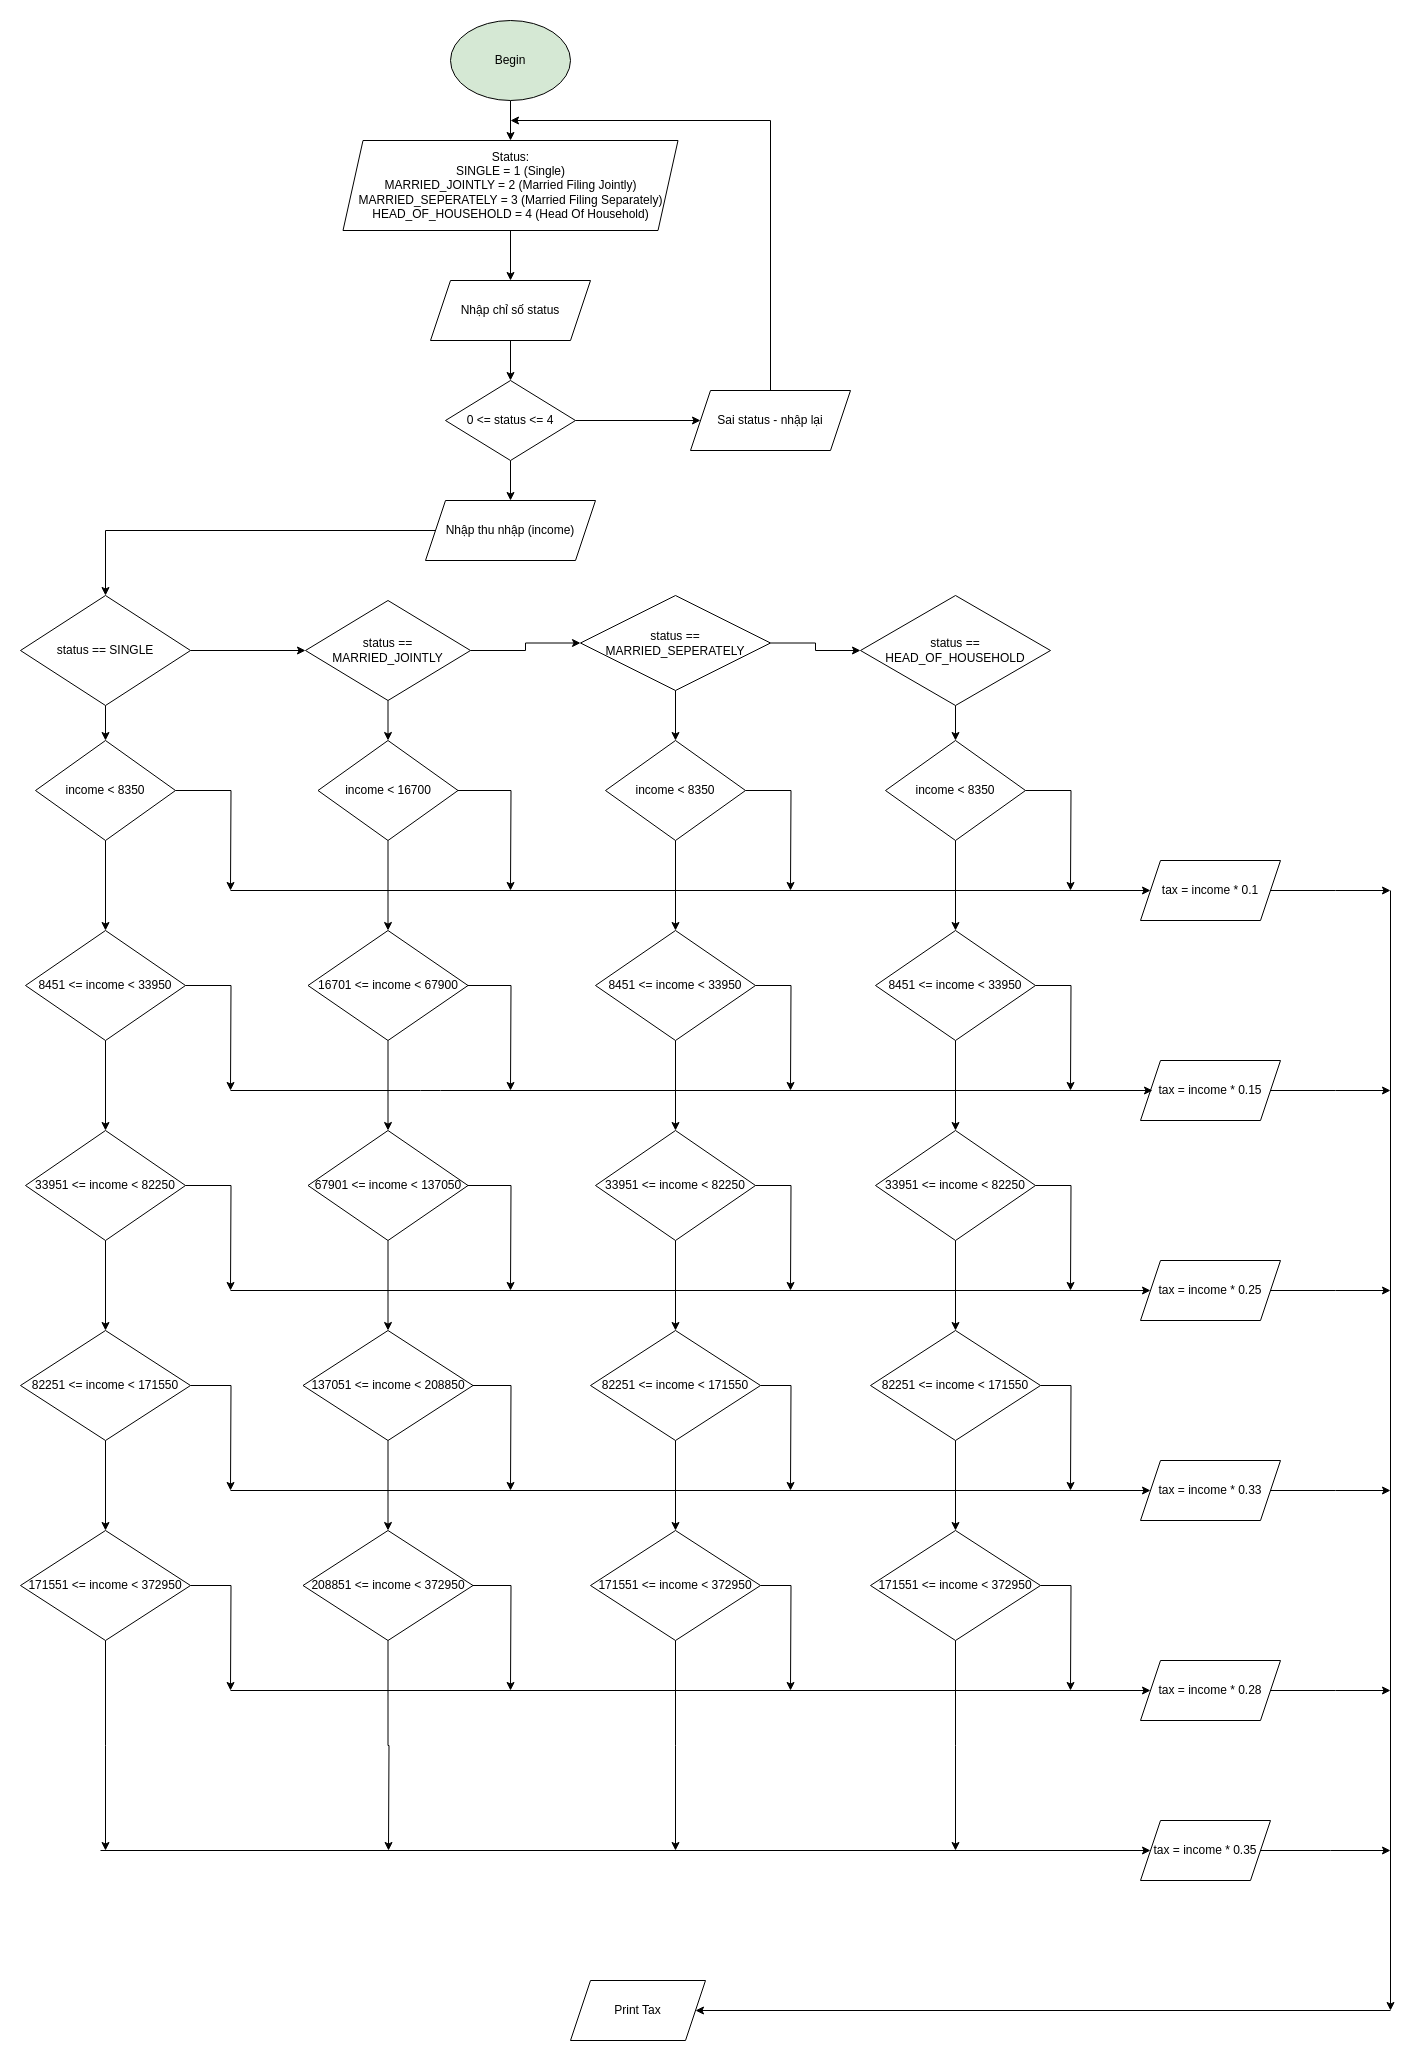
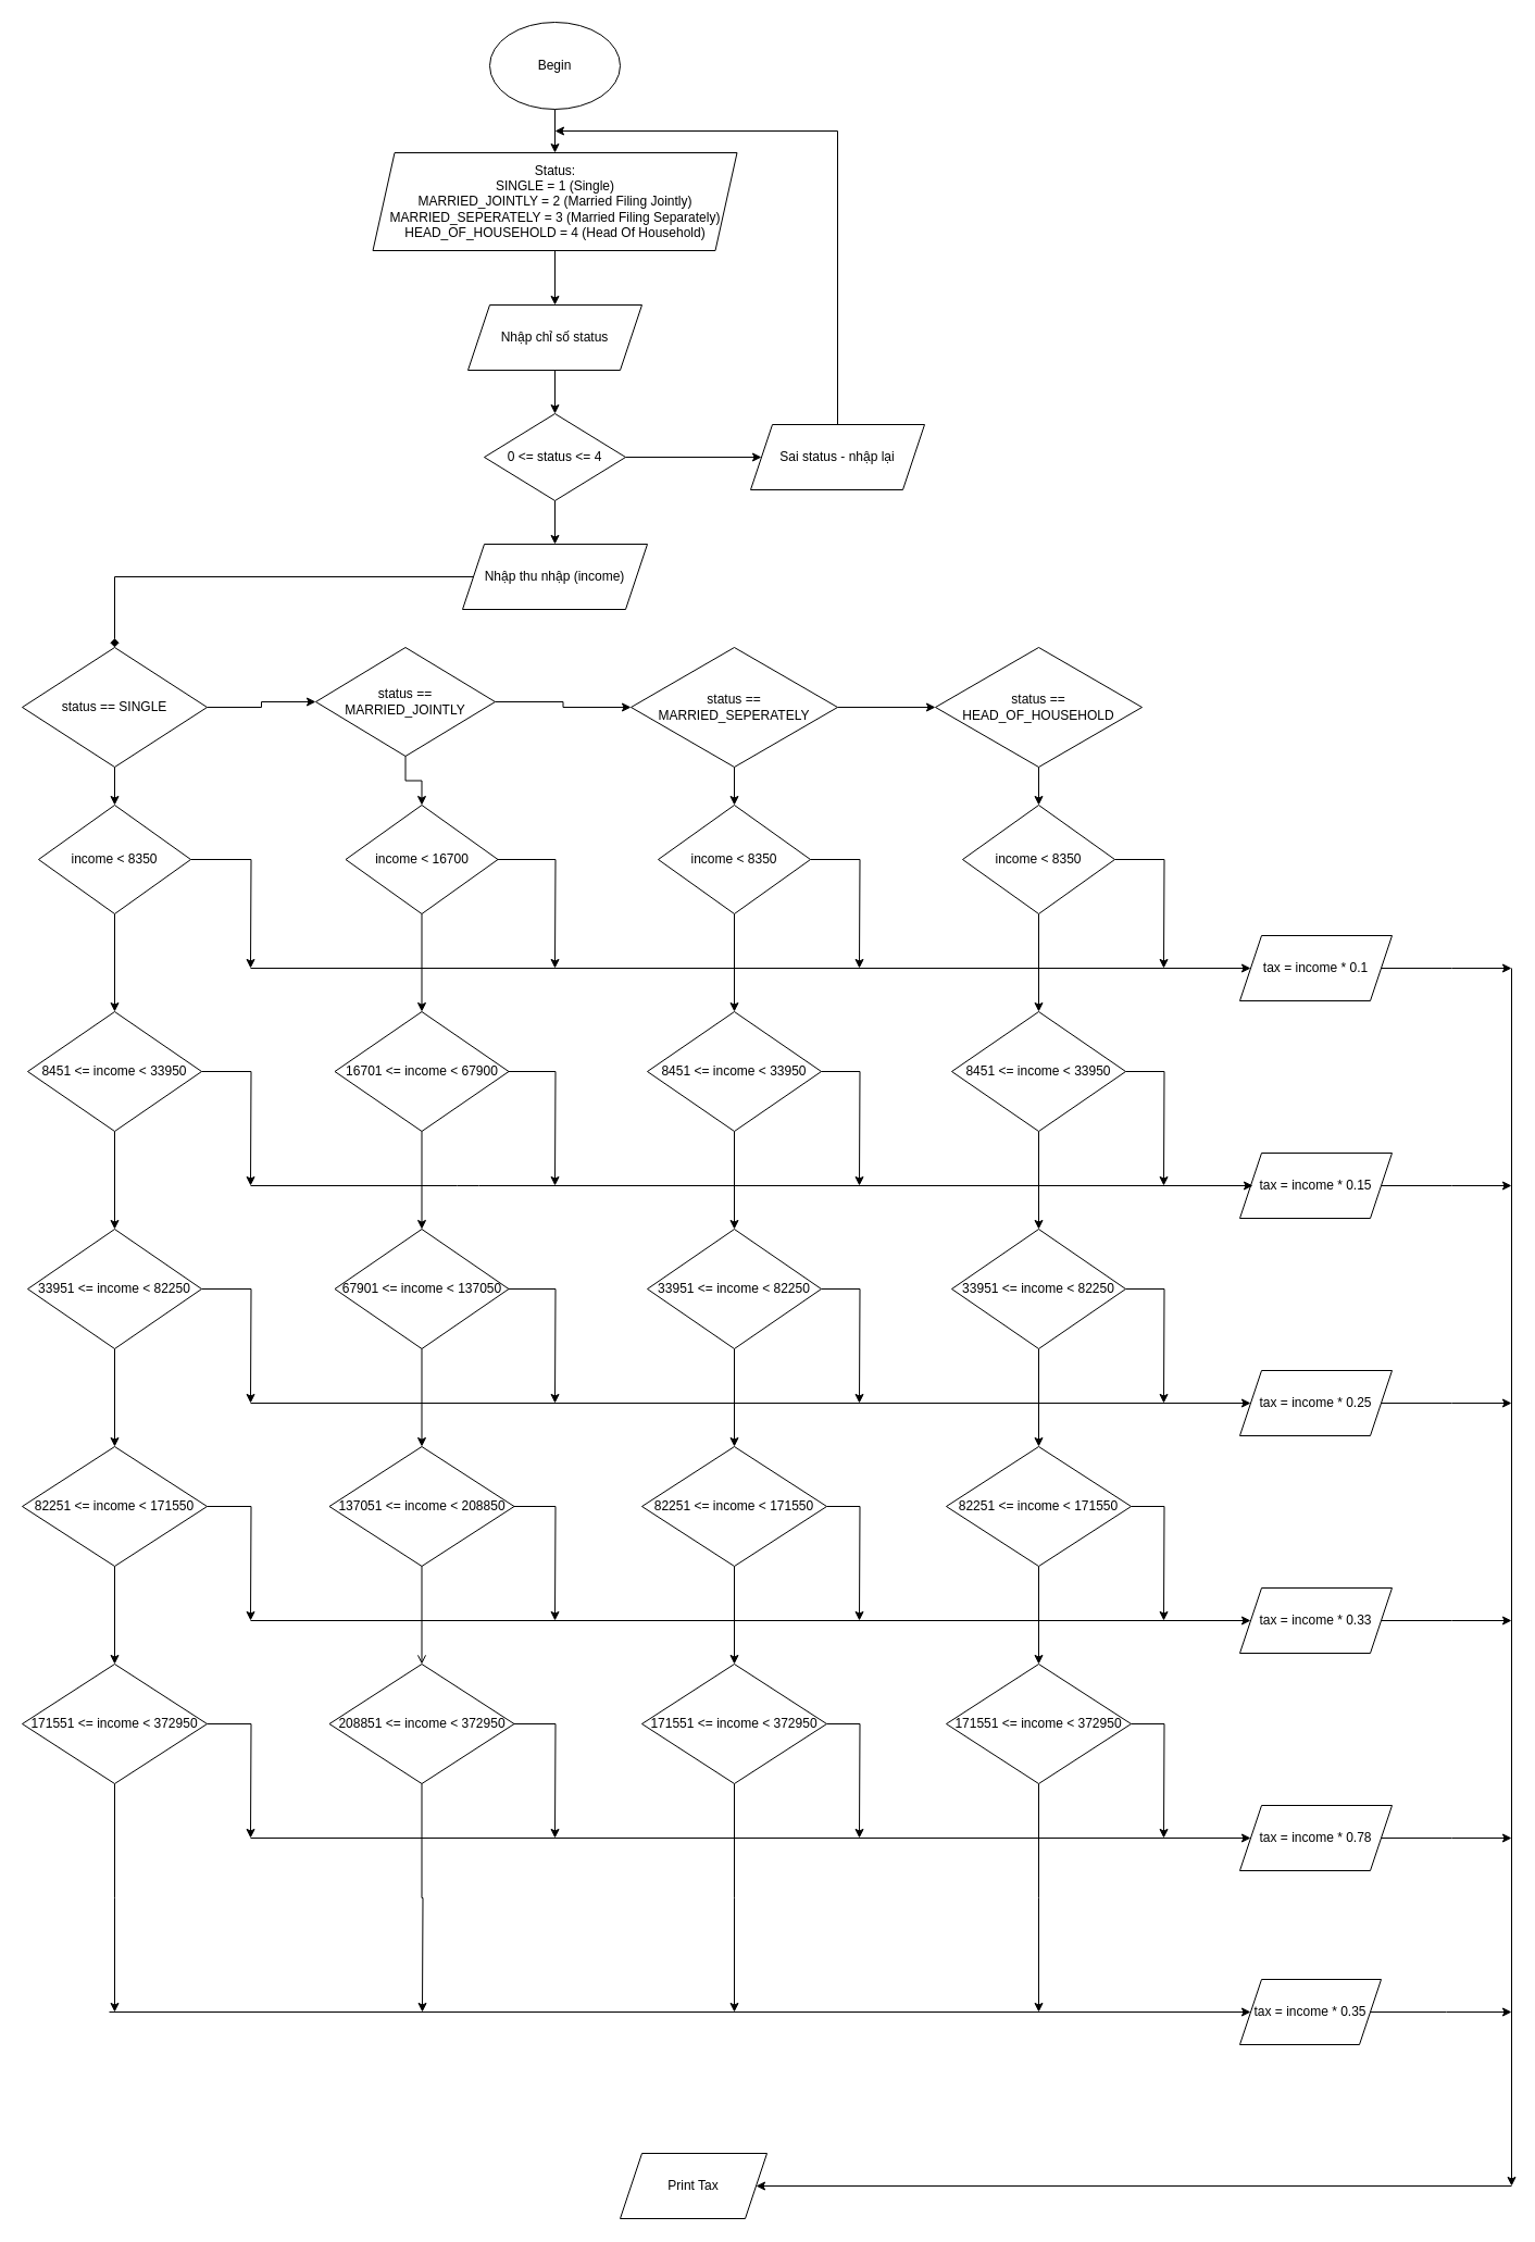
- <mxCell id="3" value="Begin" style="ellipse;whiteSpace=wrap;html=1;fillColor=#d5e8d4;" vertex="1" parent="1"><mxGeometry x="450" y="20" width="120" height="80" as="geometry" /></mxCell>
+ <mxCell id="3" value="Begin" style="ellipse;whiteSpace=wrap;html=1;" vertex="1" parent="1"><mxGeometry x="450" y="20" width="120" height="80" as="geometry" /></mxCell>
- <mxCell id="13" style="edgeStyle=orthogonalEdgeStyle;rounded=0;orthogonalLoop=1;jettySize=auto;html=1;entryX=0.5;entryY=0;entryDx=0;entryDy=0;" edge="1" parent="1" source="14" target="17"><mxGeometry relative="1" as="geometry" /></mxCell>
+ <mxCell id="13" style="edgeStyle=orthogonalEdgeStyle;rounded=0;orthogonalLoop=1;jettySize=auto;html=1;entryX=0.5;entryY=0;entryDx=0;entryDy=0;endArrow=diamond;" edge="1" parent="1" source="14" target="17"><mxGeometry relative="1" as="geometry" /></mxCell>
- <mxCell id="47" value="status == &lt;br&gt;MARRIED_SEPERATELY" style="rhombus;whiteSpace=wrap;html=1;" vertex="1" parent="1"><mxGeometry x="580" y="595" width="190" height="95" as="geometry" /></mxCell>
+ <mxCell id="47" value="status == &lt;br&gt;MARRIED_SEPERATELY" style="rhombus;whiteSpace=wrap;html=1;" vertex="1" parent="1"><mxGeometry x="580" y="595" width="190" height="110" as="geometry" /></mxCell>
- <mxCell id="82" value="status == MARRIED_JOINTLY" style="rhombus;whiteSpace=wrap;html=1;" vertex="1" parent="1"><mxGeometry x="305" y="600" width="165" height="100" as="geometry" /></mxCell>
+ <mxCell id="82" value="status == MARRIED_JOINTLY" style="rhombus;whiteSpace=wrap;html=1;" vertex="1" parent="1"><mxGeometry x="290" y="595" width="165" height="100" as="geometry" /></mxCell>
- <mxCell id="93" style="edgeStyle=orthogonalEdgeStyle;rounded=0;orthogonalLoop=1;jettySize=auto;html=1;entryX=0.5;entryY=0;entryDx=0;entryDy=0;" edge="1" parent="1" source="94" target="97"><mxGeometry relative="1" as="geometry" /></mxCell>
+ <mxCell id="93" style="edgeStyle=orthogonalEdgeStyle;rounded=0;orthogonalLoop=1;jettySize=auto;html=1;entryX=0.5;entryY=0;entryDx=0;entryDy=0;endArrow=open;" edge="1" parent="1" source="94" target="97"><mxGeometry relative="1" as="geometry" /></mxCell>
- <mxCell id="37" value="tax = income * 0.28" style="shape=parallelogram;perimeter=parallelogramPerimeter;whiteSpace=wrap;html=1;fixedSize=1;" vertex="1" parent="1"><mxGeometry x="1140" y="1660" width="140" height="60" as="geometry" /></mxCell>
+ <mxCell id="37" value="tax = income * 0.78" style="shape=parallelogram;perimeter=parallelogramPerimeter;whiteSpace=wrap;html=1;fixedSize=1;" vertex="1" parent="1"><mxGeometry x="1140" y="1660" width="140" height="60" as="geometry" /></mxCell>
